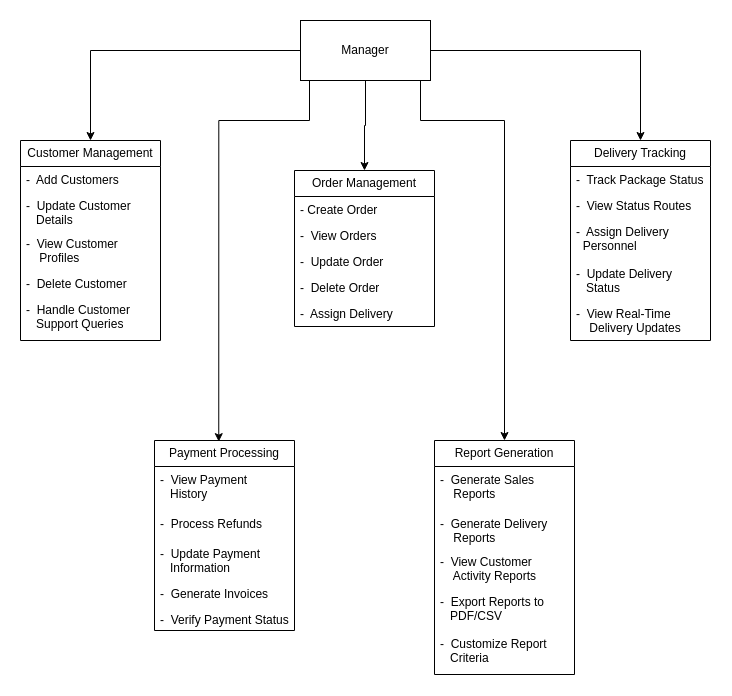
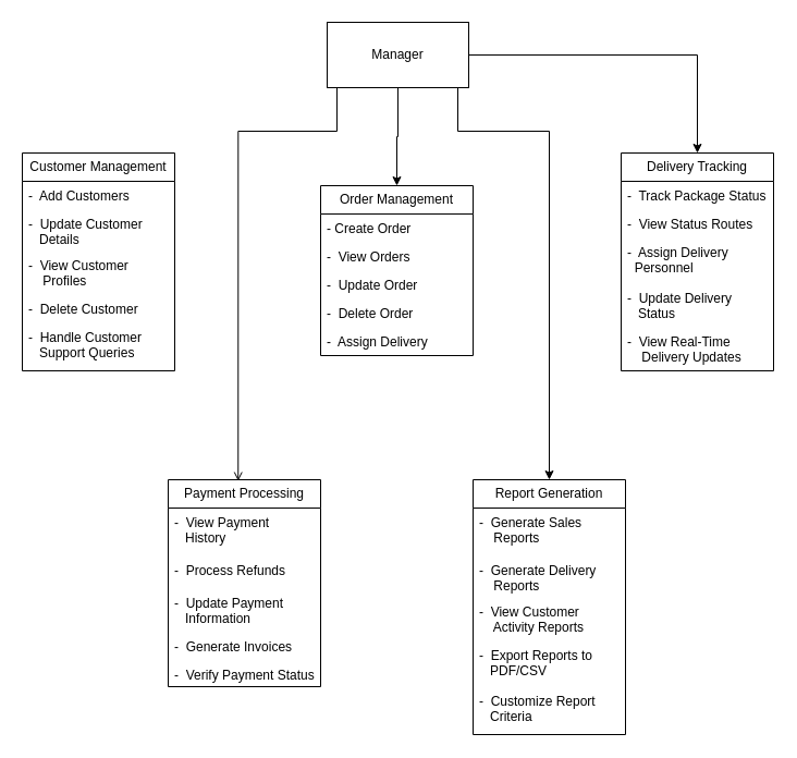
- <mxCell id="4" style="edgeStyle=orthogonalEdgeStyle;rounded=0;orthogonalLoop=1;jettySize=auto;html=1;exitX=0;exitY=0.5;exitDx=0;exitDy=0;entryX=0.5;entryY=0;entryDx=0;entryDy=0;" edge="1" parent="1" source="6" target="19"><mxGeometry relative="1" as="geometry" /></mxCell>
- <mxCell id="37" style="edgeStyle=orthogonalEdgeStyle;rounded=0;orthogonalLoop=1;jettySize=auto;html=1;exitX=0;exitY=1;exitDx=0;exitDy=0;entryX=0.459;entryY=0.006;entryDx=0;entryDy=0;entryPerimeter=0;" edge="1" parent="1" source="6" target="25"><mxGeometry relative="1" as="geometry"><Array as="points"><mxPoint x="309" y="120" /><mxPoint x="218" y="120" /></Array></mxGeometry></mxCell>
+ <mxCell id="37" style="edgeStyle=orthogonalEdgeStyle;rounded=0;orthogonalLoop=1;jettySize=auto;html=1;exitX=0;exitY=1;exitDx=0;exitDy=0;entryX=0.459;entryY=0.006;entryDx=0;entryDy=0;entryPerimeter=0;endArrow=open;" edge="1" parent="1" source="6" target="25"><mxGeometry relative="1" as="geometry"><Array as="points"><mxPoint x="309" y="120" /><mxPoint x="218" y="120" /></Array></mxGeometry></mxCell>
